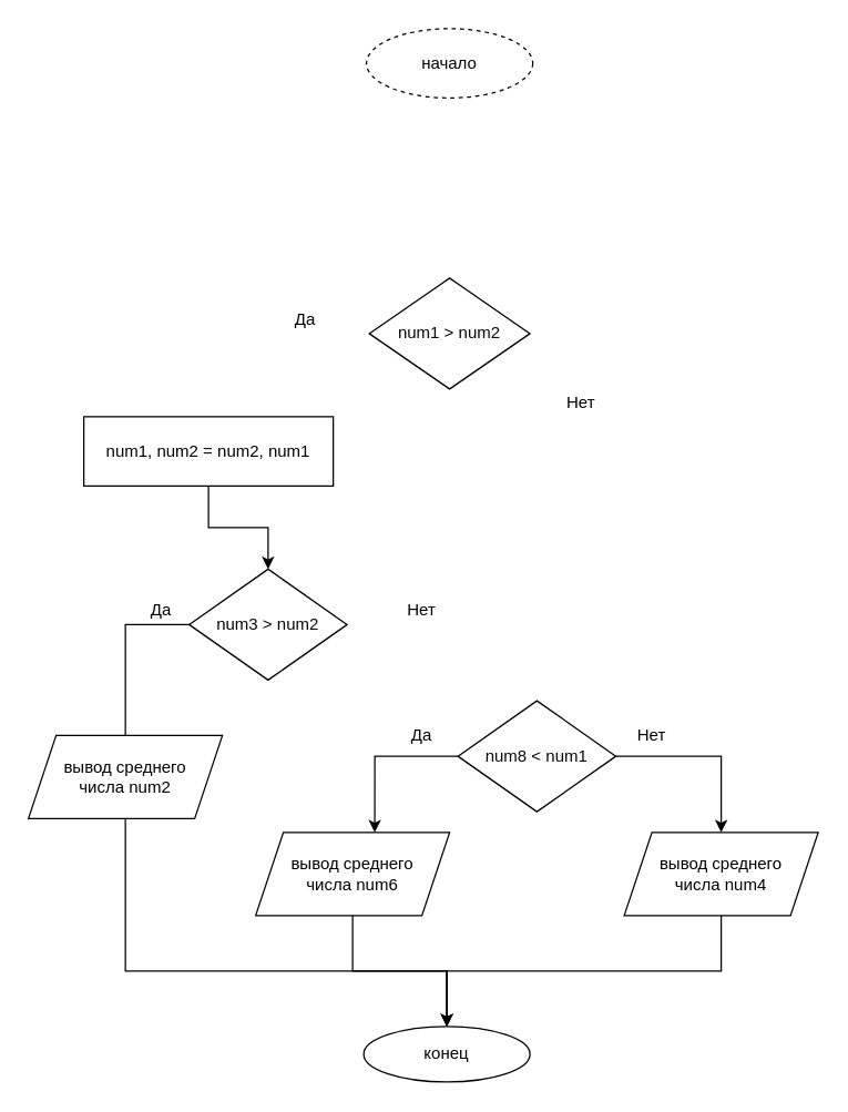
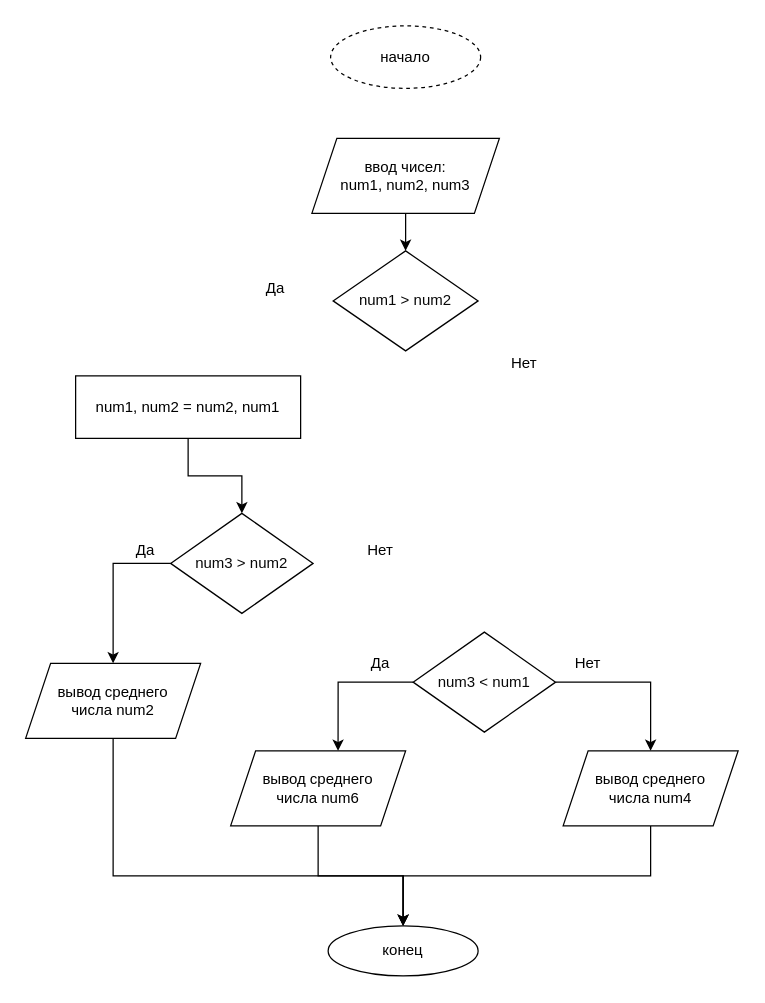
+ <mxCell id="5" value="ввод чисел:&lt;br&gt;num1, num2, num3" style="shape=parallelogram;perimeter=parallelogramPerimeter;whiteSpace=wrap;html=1;fixedSize=1;" vertex="1" parent="1"><mxGeometry x="249" y="110" width="150" height="60" as="geometry" /></mxCell>
+ <mxCell id="4" style="edgeStyle=orthogonalEdgeStyle;rounded=0;orthogonalLoop=1;jettySize=auto;html=1;exitX=0.5;exitY=1;exitDx=0;exitDy=0;" edge="1" parent="1" source="5" target="6"><mxGeometry relative="1" as="geometry" /></mxCell>
- <mxCell id="9" style="edgeStyle=orthogonalEdgeStyle;rounded=0;orthogonalLoop=1;jettySize=auto;html=1;exitX=0;exitY=0.5;exitDx=0;exitDy=0;endArrow=none;" edge="1" parent="1" source="10" target="12"><mxGeometry relative="1" as="geometry" /></mxCell>
+ <mxCell id="9" style="edgeStyle=orthogonalEdgeStyle;rounded=0;orthogonalLoop=1;jettySize=auto;html=1;exitX=0;exitY=0.5;exitDx=0;exitDy=0;" edge="1" parent="1" source="10" target="12"><mxGeometry relative="1" as="geometry" /></mxCell>
- <mxCell id="15" value="&lt;pre style=&quot;background-color: rgb(255 , 255 , 255) ; color: rgb(8 , 8 , 8)&quot;&gt;&lt;font face=&quot;Helvetica&quot;&gt;num8 &amp;lt; num1&lt;/font&gt;&lt;/pre&gt;" style="rhombus;whiteSpace=wrap;html=1;" vertex="1" parent="1"><mxGeometry x="330" y="505" width="114" height="80" as="geometry" /></mxCell>
+ <mxCell id="15" value="&lt;pre style=&quot;background-color: rgb(255 , 255 , 255) ; color: rgb(8 , 8 , 8)&quot;&gt;&lt;font face=&quot;Helvetica&quot;&gt;num3 &amp;lt; num1&lt;/font&gt;&lt;/pre&gt;" style="rhombus;whiteSpace=wrap;html=1;" vertex="1" parent="1"><mxGeometry x="330" y="505" width="114" height="80" as="geometry" /></mxCell>
